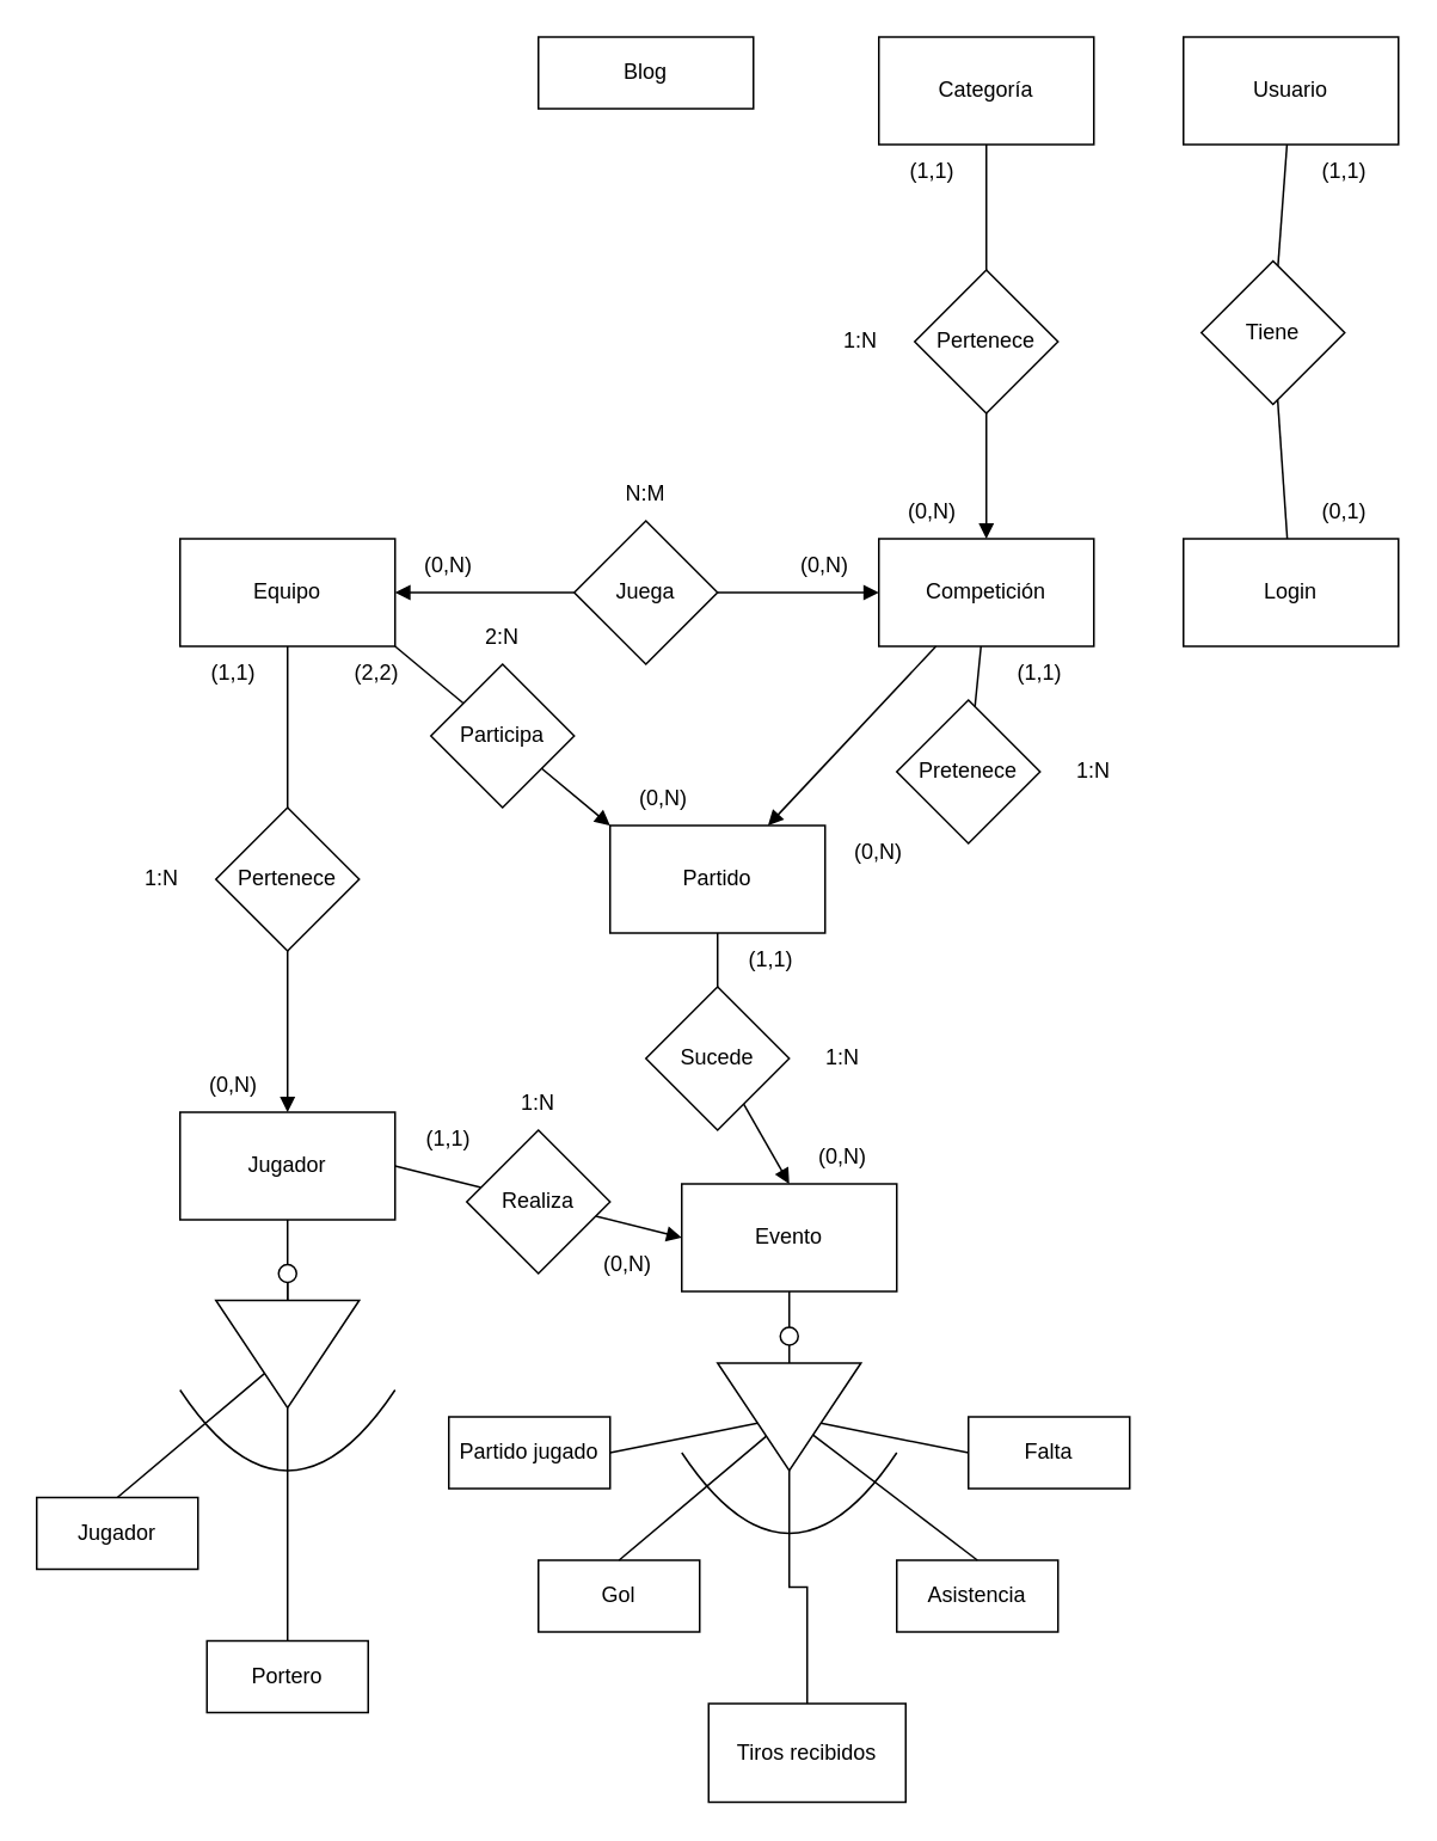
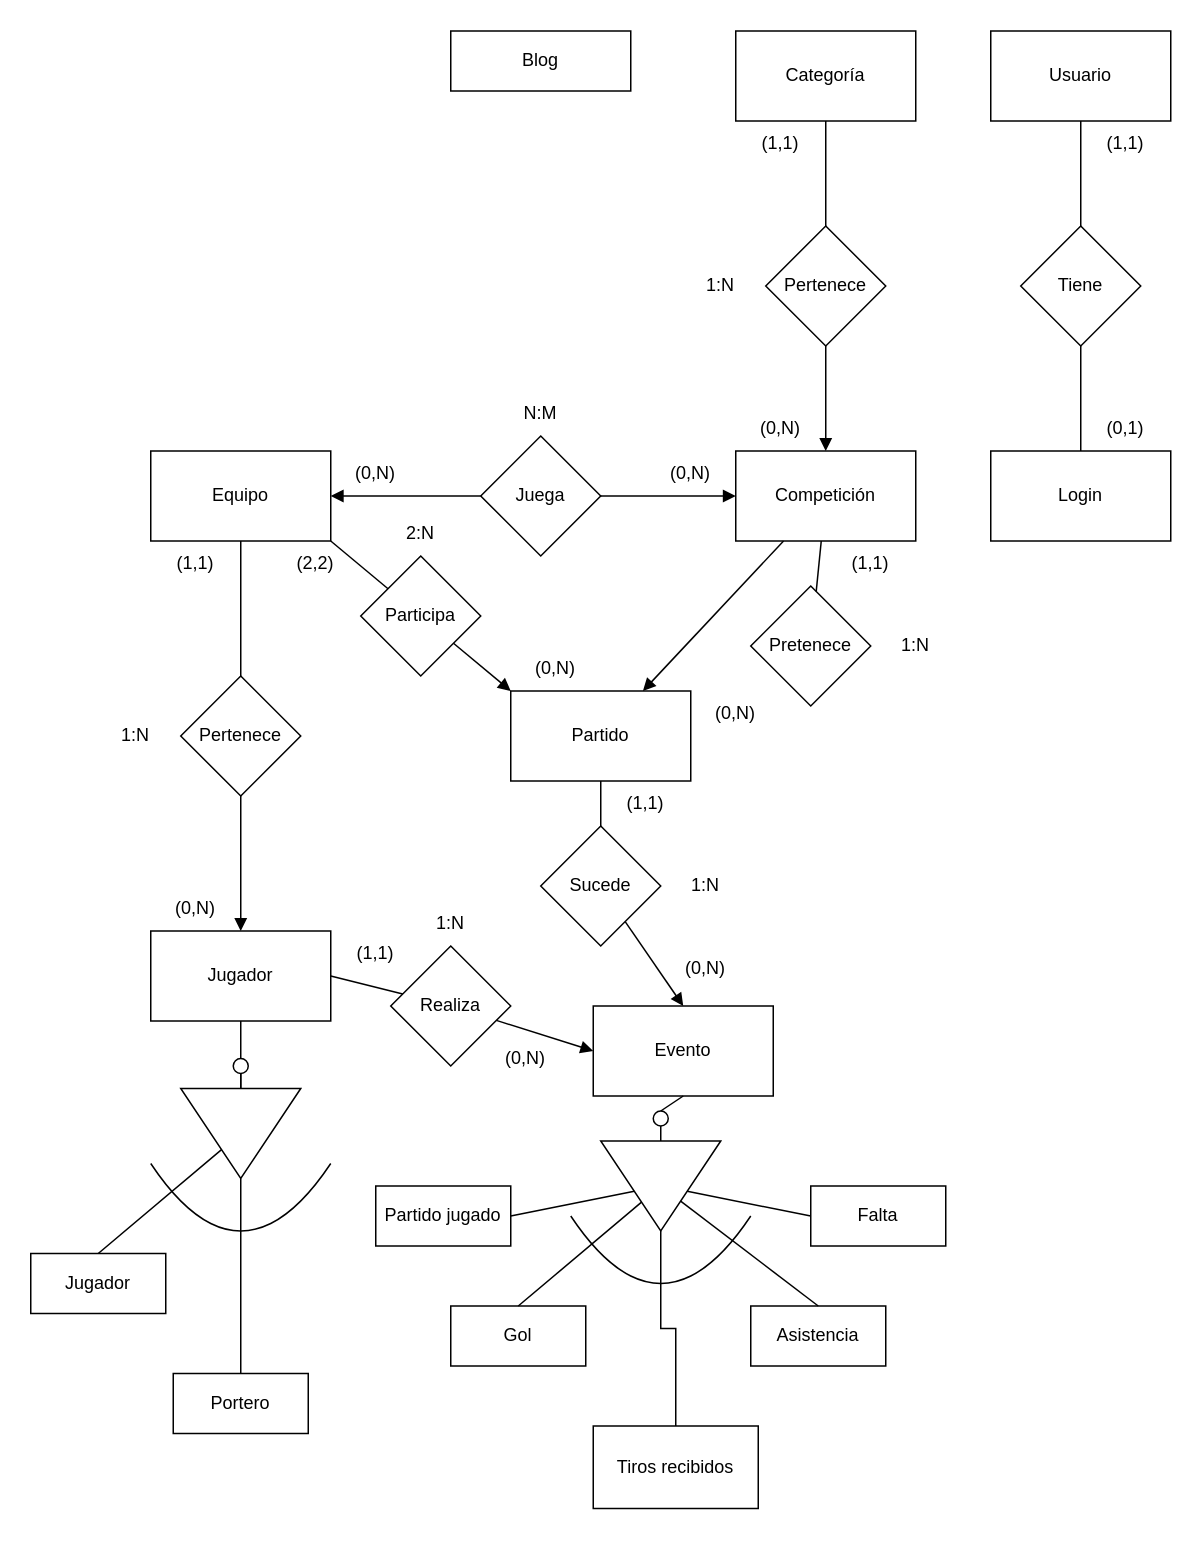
- <mxCell id="77" value="Tiene" style="rhombus;whiteSpace=wrap;html=1;" parent="1" vertex="1"><mxGeometry x="670" y="145" width="80" height="80" as="geometry" /></mxCell>
+ <mxCell id="77" value="Tiene" style="rhombus;whiteSpace=wrap;html=1;" parent="1" vertex="1"><mxGeometry x="680" y="150" width="80" height="80" as="geometry" /></mxCell>
- <mxCell id="8" value="Evento" style="rounded=0;whiteSpace=wrap;html=1;" parent="1" vertex="1"><mxGeometry x="380" y="660" width="120" height="60" as="geometry" /></mxCell>
+ <mxCell id="8" value="Evento" style="rounded=0;whiteSpace=wrap;html=1;" parent="1" vertex="1"><mxGeometry x="395" y="670" width="120" height="60" as="geometry" /></mxCell>
